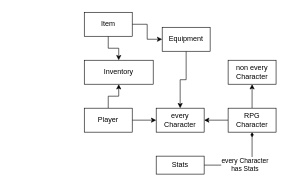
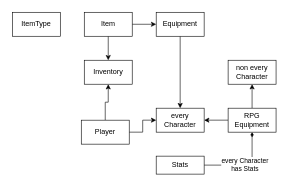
+ <mxCell id="5" value="ItemType" style="rounded=0;whiteSpace=wrap;html=1;" vertex="1" parent="1"><mxGeometry x="20" y="20" width="80" height="40" as="geometry" /></mxCell>
- <mxCell id="15" value="Equipment" style="rounded=0;whiteSpace=wrap;html=1;" vertex="1" parent="1"><mxGeometry x="270" y="45" width="80" height="40" as="geometry" /></mxCell>
+ <mxCell id="15" value="Equipment" style="rounded=0;whiteSpace=wrap;html=1;" vertex="1" parent="1"><mxGeometry x="260" y="20" width="80" height="40" as="geometry" /></mxCell>
- <mxCell id="6" value="Inventory" style="rounded=0;whiteSpace=wrap;html=1;" vertex="1" parent="1"><mxGeometry x="140" y="100" width="115" height="40" as="geometry" /></mxCell>
+ <mxCell id="6" value="Inventory" style="rounded=0;whiteSpace=wrap;html=1;" vertex="1" parent="1"><mxGeometry x="140" y="100" width="80" height="40" as="geometry" /></mxCell>
- <mxCell id="18" value="Player" style="rounded=0;whiteSpace=wrap;html=1;" vertex="1" parent="1"><mxGeometry x="140" y="180" width="80" height="40" as="geometry" /></mxCell>
+ <mxCell id="18" value="Player" style="rounded=0;whiteSpace=wrap;html=1;" vertex="1" parent="1"><mxGeometry x="135" y="200" width="80" height="40" as="geometry" /></mxCell>
- <mxCell id="11" value="RPG&lt;br&gt;Character" style="rounded=0;whiteSpace=wrap;html=1;" vertex="1" parent="1"><mxGeometry x="380" y="180" width="80" height="40" as="geometry" /></mxCell>
+ <mxCell id="11" value="RPG&lt;br&gt;Equipment" style="rounded=0;whiteSpace=wrap;html=1;" vertex="1" parent="1"><mxGeometry x="380" y="180" width="80" height="40" as="geometry" /></mxCell>
